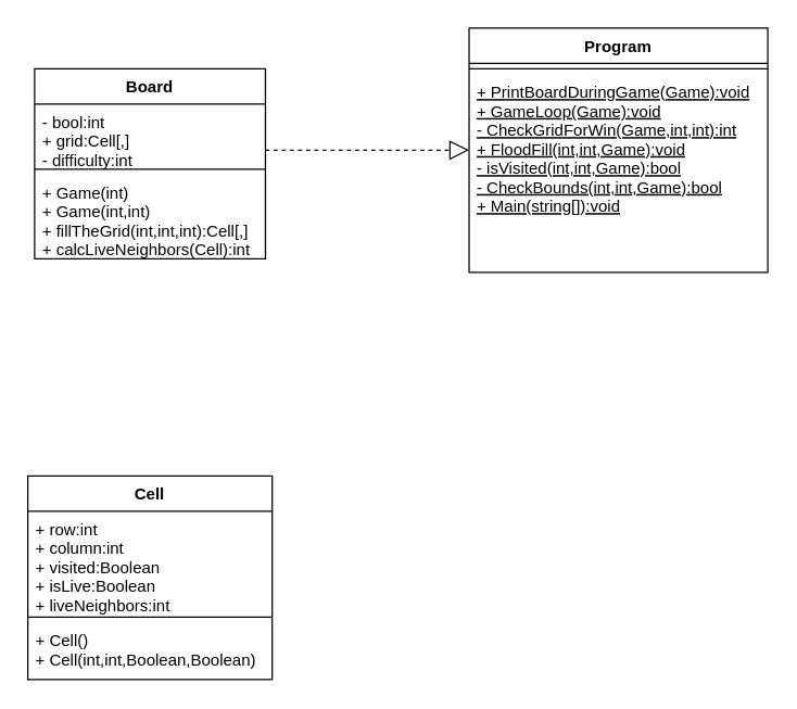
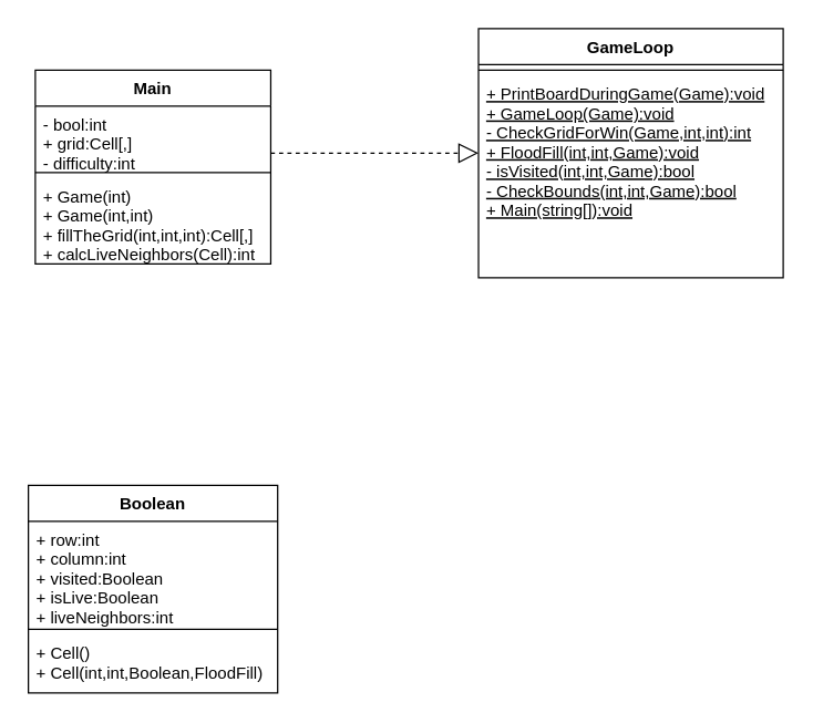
- <mxCell id="10" value="Program" style="swimlane;fontStyle=1;align=center;verticalAlign=top;childLayout=stackLayout;horizontal=1;startSize=26;horizontalStack=0;resizeParent=1;resizeParentMax=0;resizeLast=0;collapsible=1;marginBottom=0;" vertex="1" parent="1"><mxGeometry x="345" y="20" width="220" height="180" as="geometry" /></mxCell>
+ <mxCell id="10" value="GameLoop" style="swimlane;fontStyle=1;align=center;verticalAlign=top;childLayout=stackLayout;horizontal=1;startSize=26;horizontalStack=0;resizeParent=1;resizeParentMax=0;resizeLast=0;collapsible=1;marginBottom=0;" vertex="1" parent="1"><mxGeometry x="345" y="20" width="220" height="180" as="geometry" /></mxCell>
- <mxCell id="6" value="Board" style="swimlane;fontStyle=1;align=center;verticalAlign=top;childLayout=stackLayout;horizontal=1;startSize=26;horizontalStack=0;resizeParent=1;resizeParentMax=0;resizeLast=0;collapsible=1;marginBottom=0;" vertex="1" parent="1"><mxGeometry x="25" y="50" width="170" height="140" as="geometry" /></mxCell>
+ <mxCell id="6" value="Main" style="swimlane;fontStyle=1;align=center;verticalAlign=top;childLayout=stackLayout;horizontal=1;startSize=26;horizontalStack=0;resizeParent=1;resizeParentMax=0;resizeLast=0;collapsible=1;marginBottom=0;" vertex="1" parent="1"><mxGeometry x="25" y="50" width="170" height="140" as="geometry" /></mxCell>
- <mxCell id="2" value="Cell" style="swimlane;fontStyle=1;align=center;verticalAlign=top;childLayout=stackLayout;horizontal=1;startSize=26;horizontalStack=0;resizeParent=1;resizeParentMax=0;resizeLast=0;collapsible=1;marginBottom=0;" vertex="1" parent="1"><mxGeometry x="20" y="350" width="180" height="150" as="geometry" /></mxCell>
+ <mxCell id="2" value="Boolean" style="swimlane;fontStyle=1;align=center;verticalAlign=top;childLayout=stackLayout;horizontal=1;startSize=26;horizontalStack=0;resizeParent=1;resizeParentMax=0;resizeLast=0;collapsible=1;marginBottom=0;" vertex="1" parent="1"><mxGeometry x="20" y="350" width="180" height="150" as="geometry" /></mxCell>
- <mxCell id="5" value="+ Cell()&#10;+ Cell(int,int,Boolean,Boolean)" style="text;strokeColor=none;fillColor=none;align=left;verticalAlign=top;spacingLeft=4;spacingRight=4;overflow=hidden;rotatable=0;points=[[0,0.5],[1,0.5]];portConstraint=eastwest;" vertex="1" parent="2"><mxGeometry y="108" width="180" height="42" as="geometry" /></mxCell>
+ <mxCell id="5" value="+ Cell()&#10;+ Cell(int,int,Boolean,FloodFill)" style="text;strokeColor=none;fillColor=none;align=left;verticalAlign=top;spacingLeft=4;spacingRight=4;overflow=hidden;rotatable=0;points=[[0,0.5],[1,0.5]];portConstraint=eastwest;" vertex="1" parent="2"><mxGeometry y="108" width="180" height="42" as="geometry" /></mxCell>
